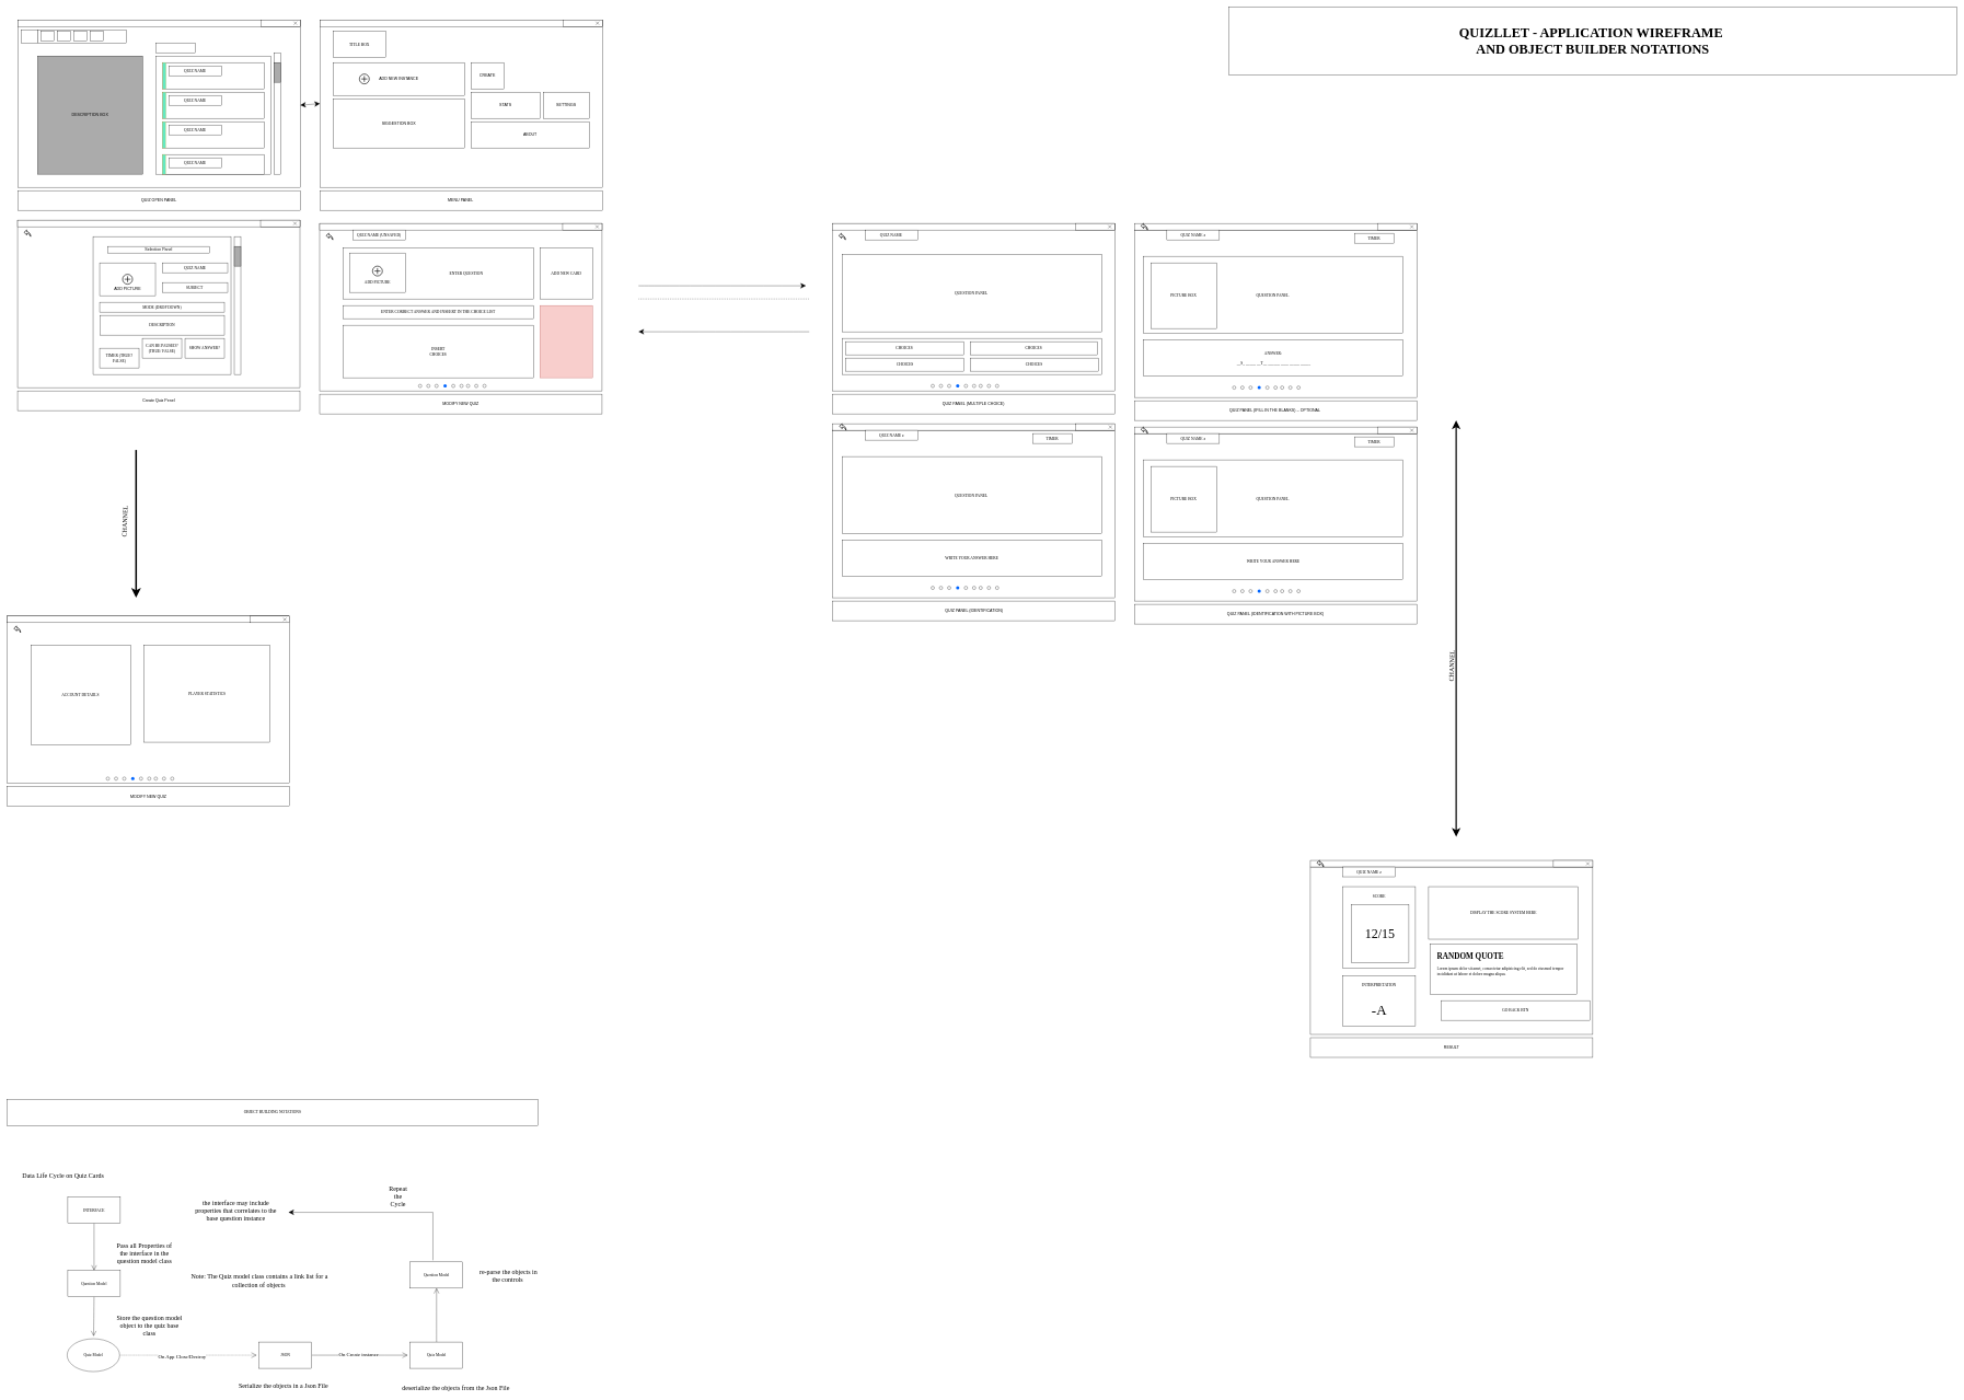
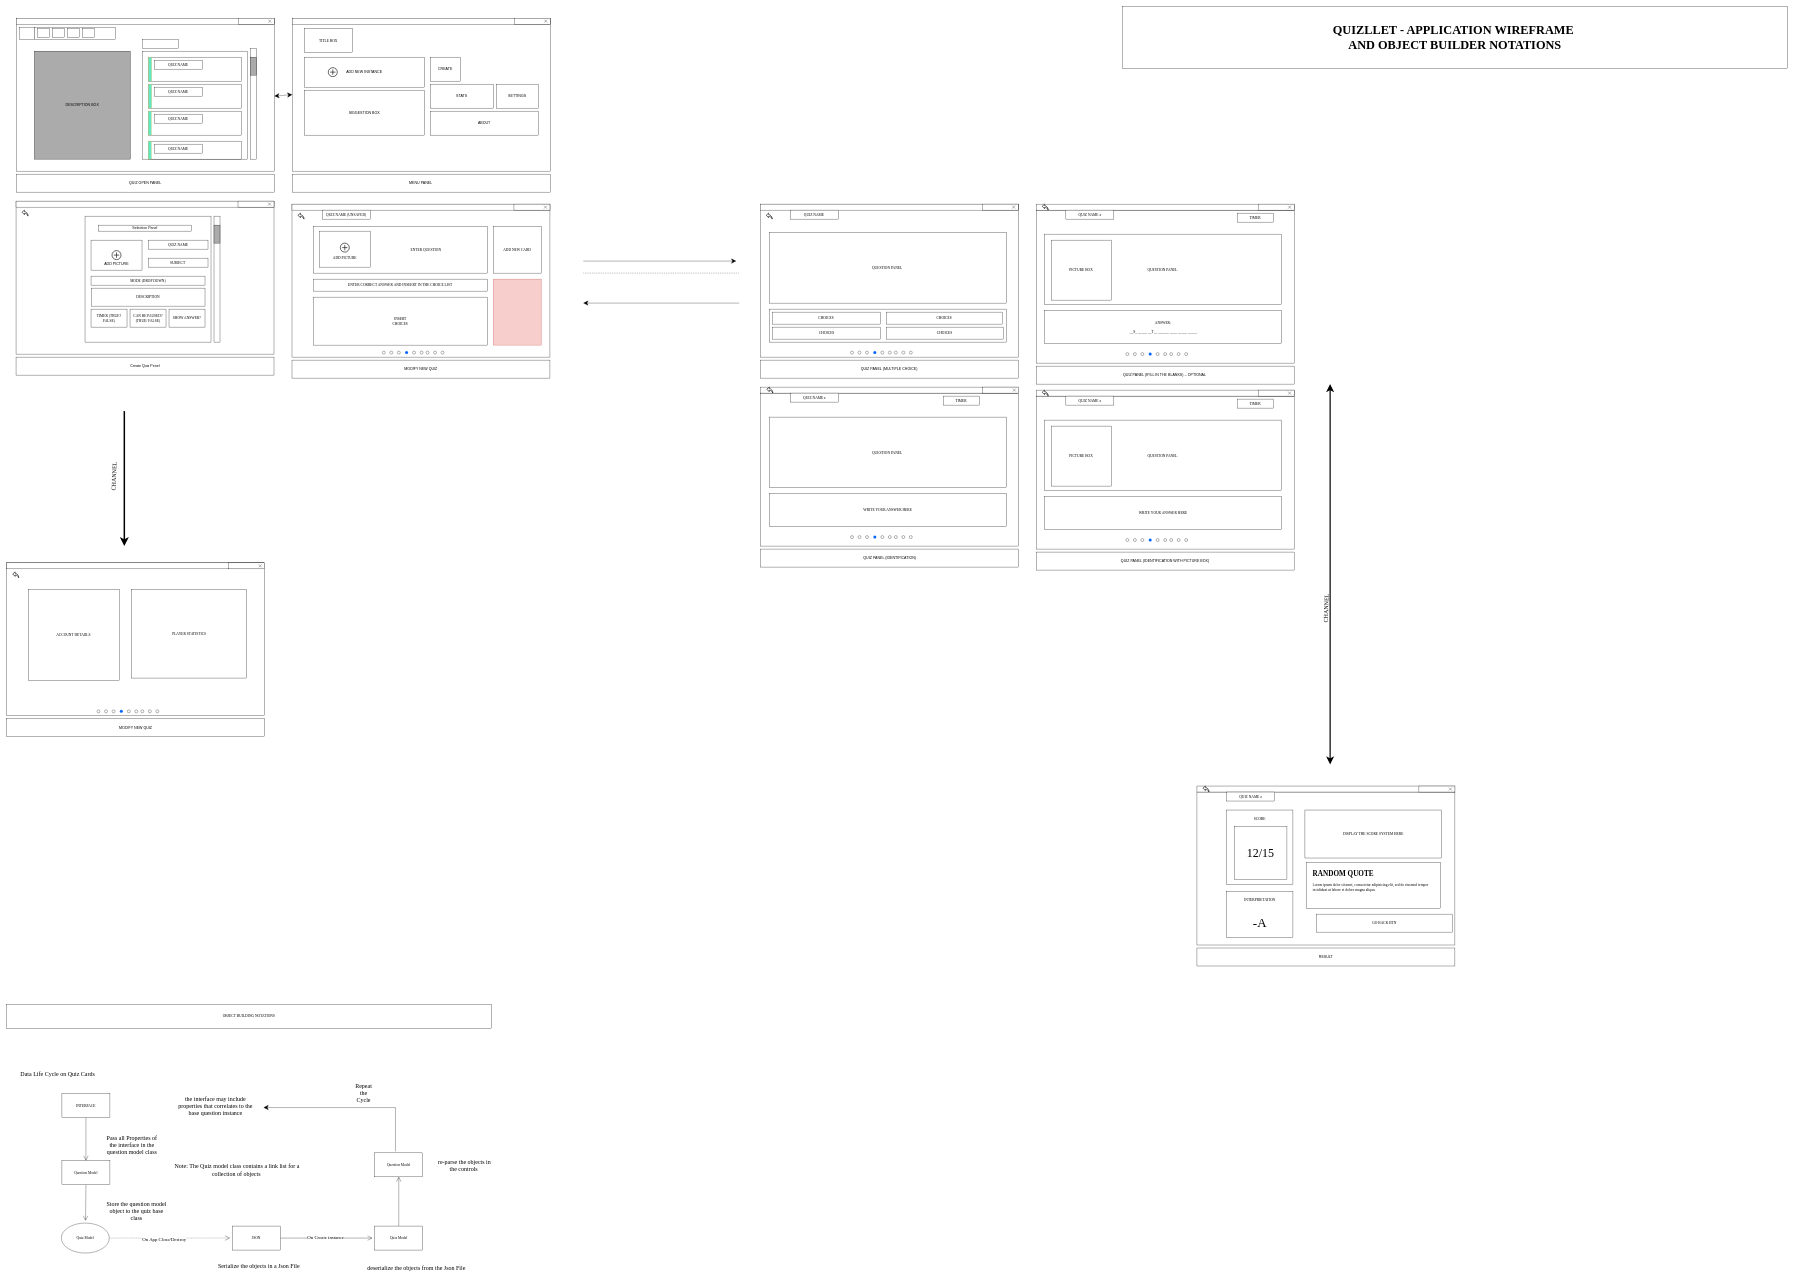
- <mxCell id="63" value="TIMER (TRUE?FALSE)" style="rounded=0;whiteSpace=wrap;html=1;fontFamily=Architects Daughter;fontSource=https%3A%2F%2Ffonts.googleapis.com%2Fcss%3Ffamily%3DArchitects%2BDaughter;" parent="46" vertex="1"><mxGeometry x="250" y="390" width="120" height="60" as="geometry" /></mxCell>
+ <mxCell id="63" value="TIMER (TRUE?FALSE)" style="rounded=0;whiteSpace=wrap;html=1;fontFamily=Architects Daughter;fontSource=https%3A%2F%2Ffonts.googleapis.com%2Fcss%3Ffamily%3DArchitects%2BDaughter;" parent="46" vertex="1"><mxGeometry x="250" y="360" width="120" height="60" as="geometry" /></mxCell>
- <mxCell id="229" value="JSON" style="rounded=0;whiteSpace=wrap;html=1;fontFamily=Architects Daughter;fontSource=https%3A%2F%2Ffonts.googleapis.com%2Fcss%3Ffamily%3DArchitects%2BDaughter;" parent="1" vertex="1"><mxGeometry x="788" y="4087" width="160" height="80" as="geometry" /></mxCell>
+ <mxCell id="229" value="JSON" style="rounded=0;whiteSpace=wrap;html=1;fontFamily=Architects Daughter;fontSource=https%3A%2F%2Ffonts.googleapis.com%2Fcss%3Ffamily%3DArchitects%2BDaughter;" parent="1" vertex="1"><mxGeometry x="773" y="4087" width="160" height="80" as="geometry" /></mxCell>
